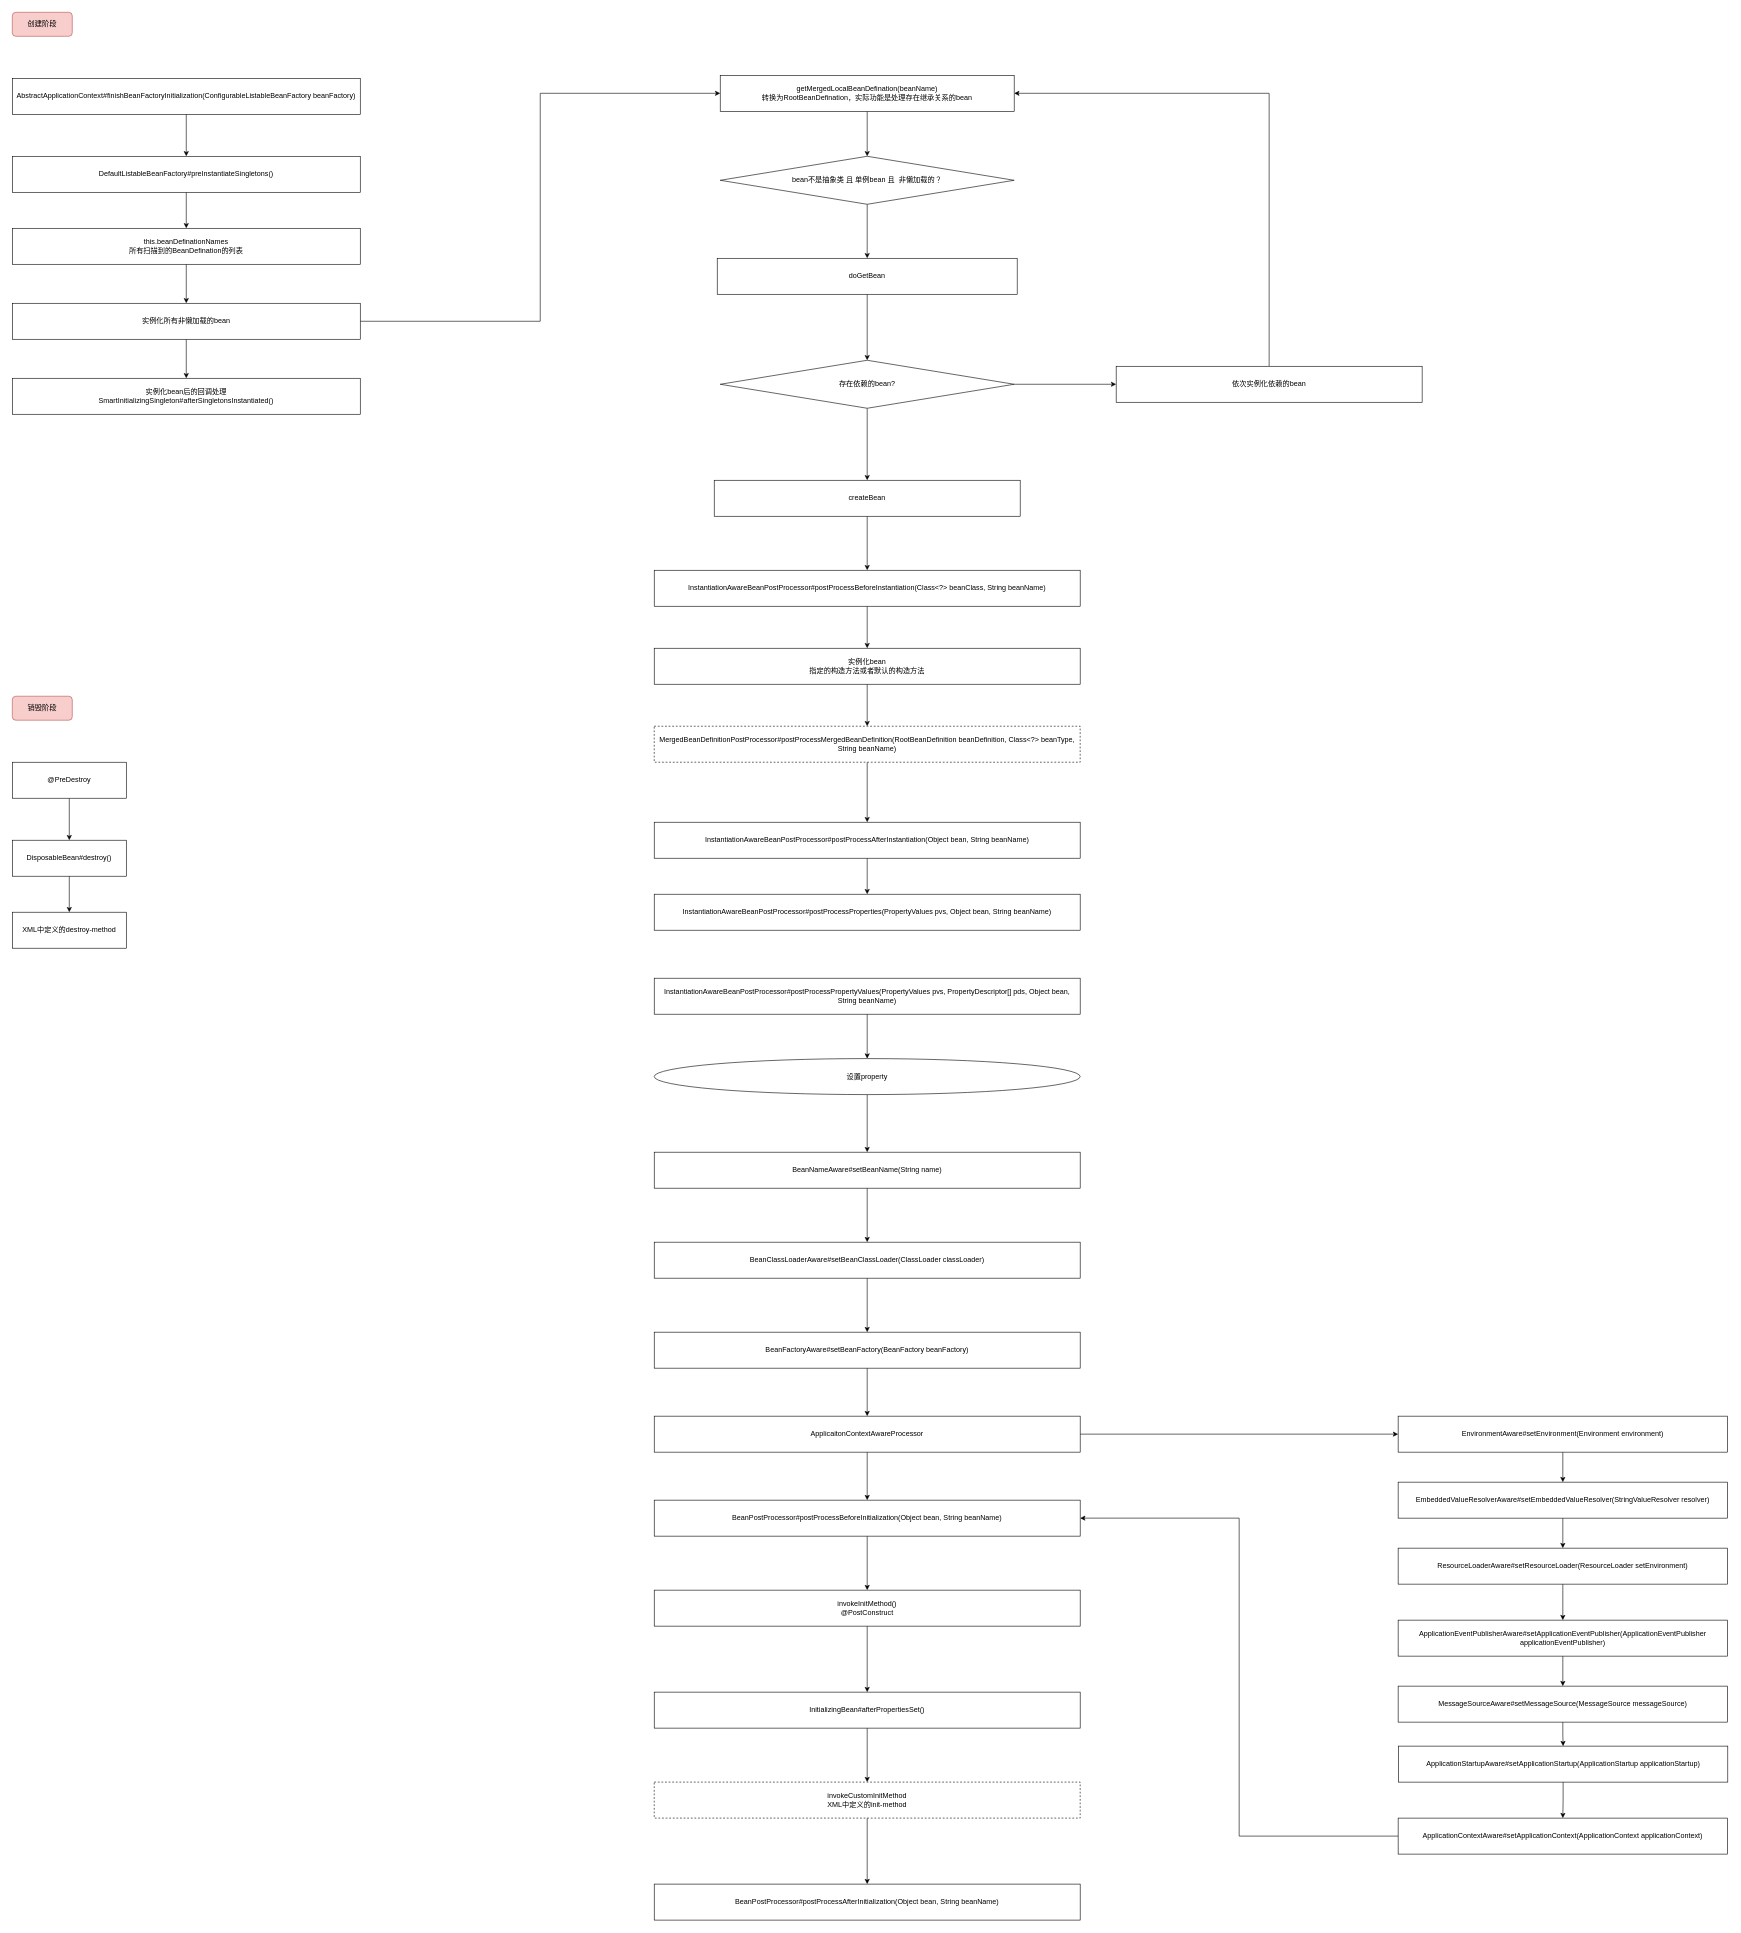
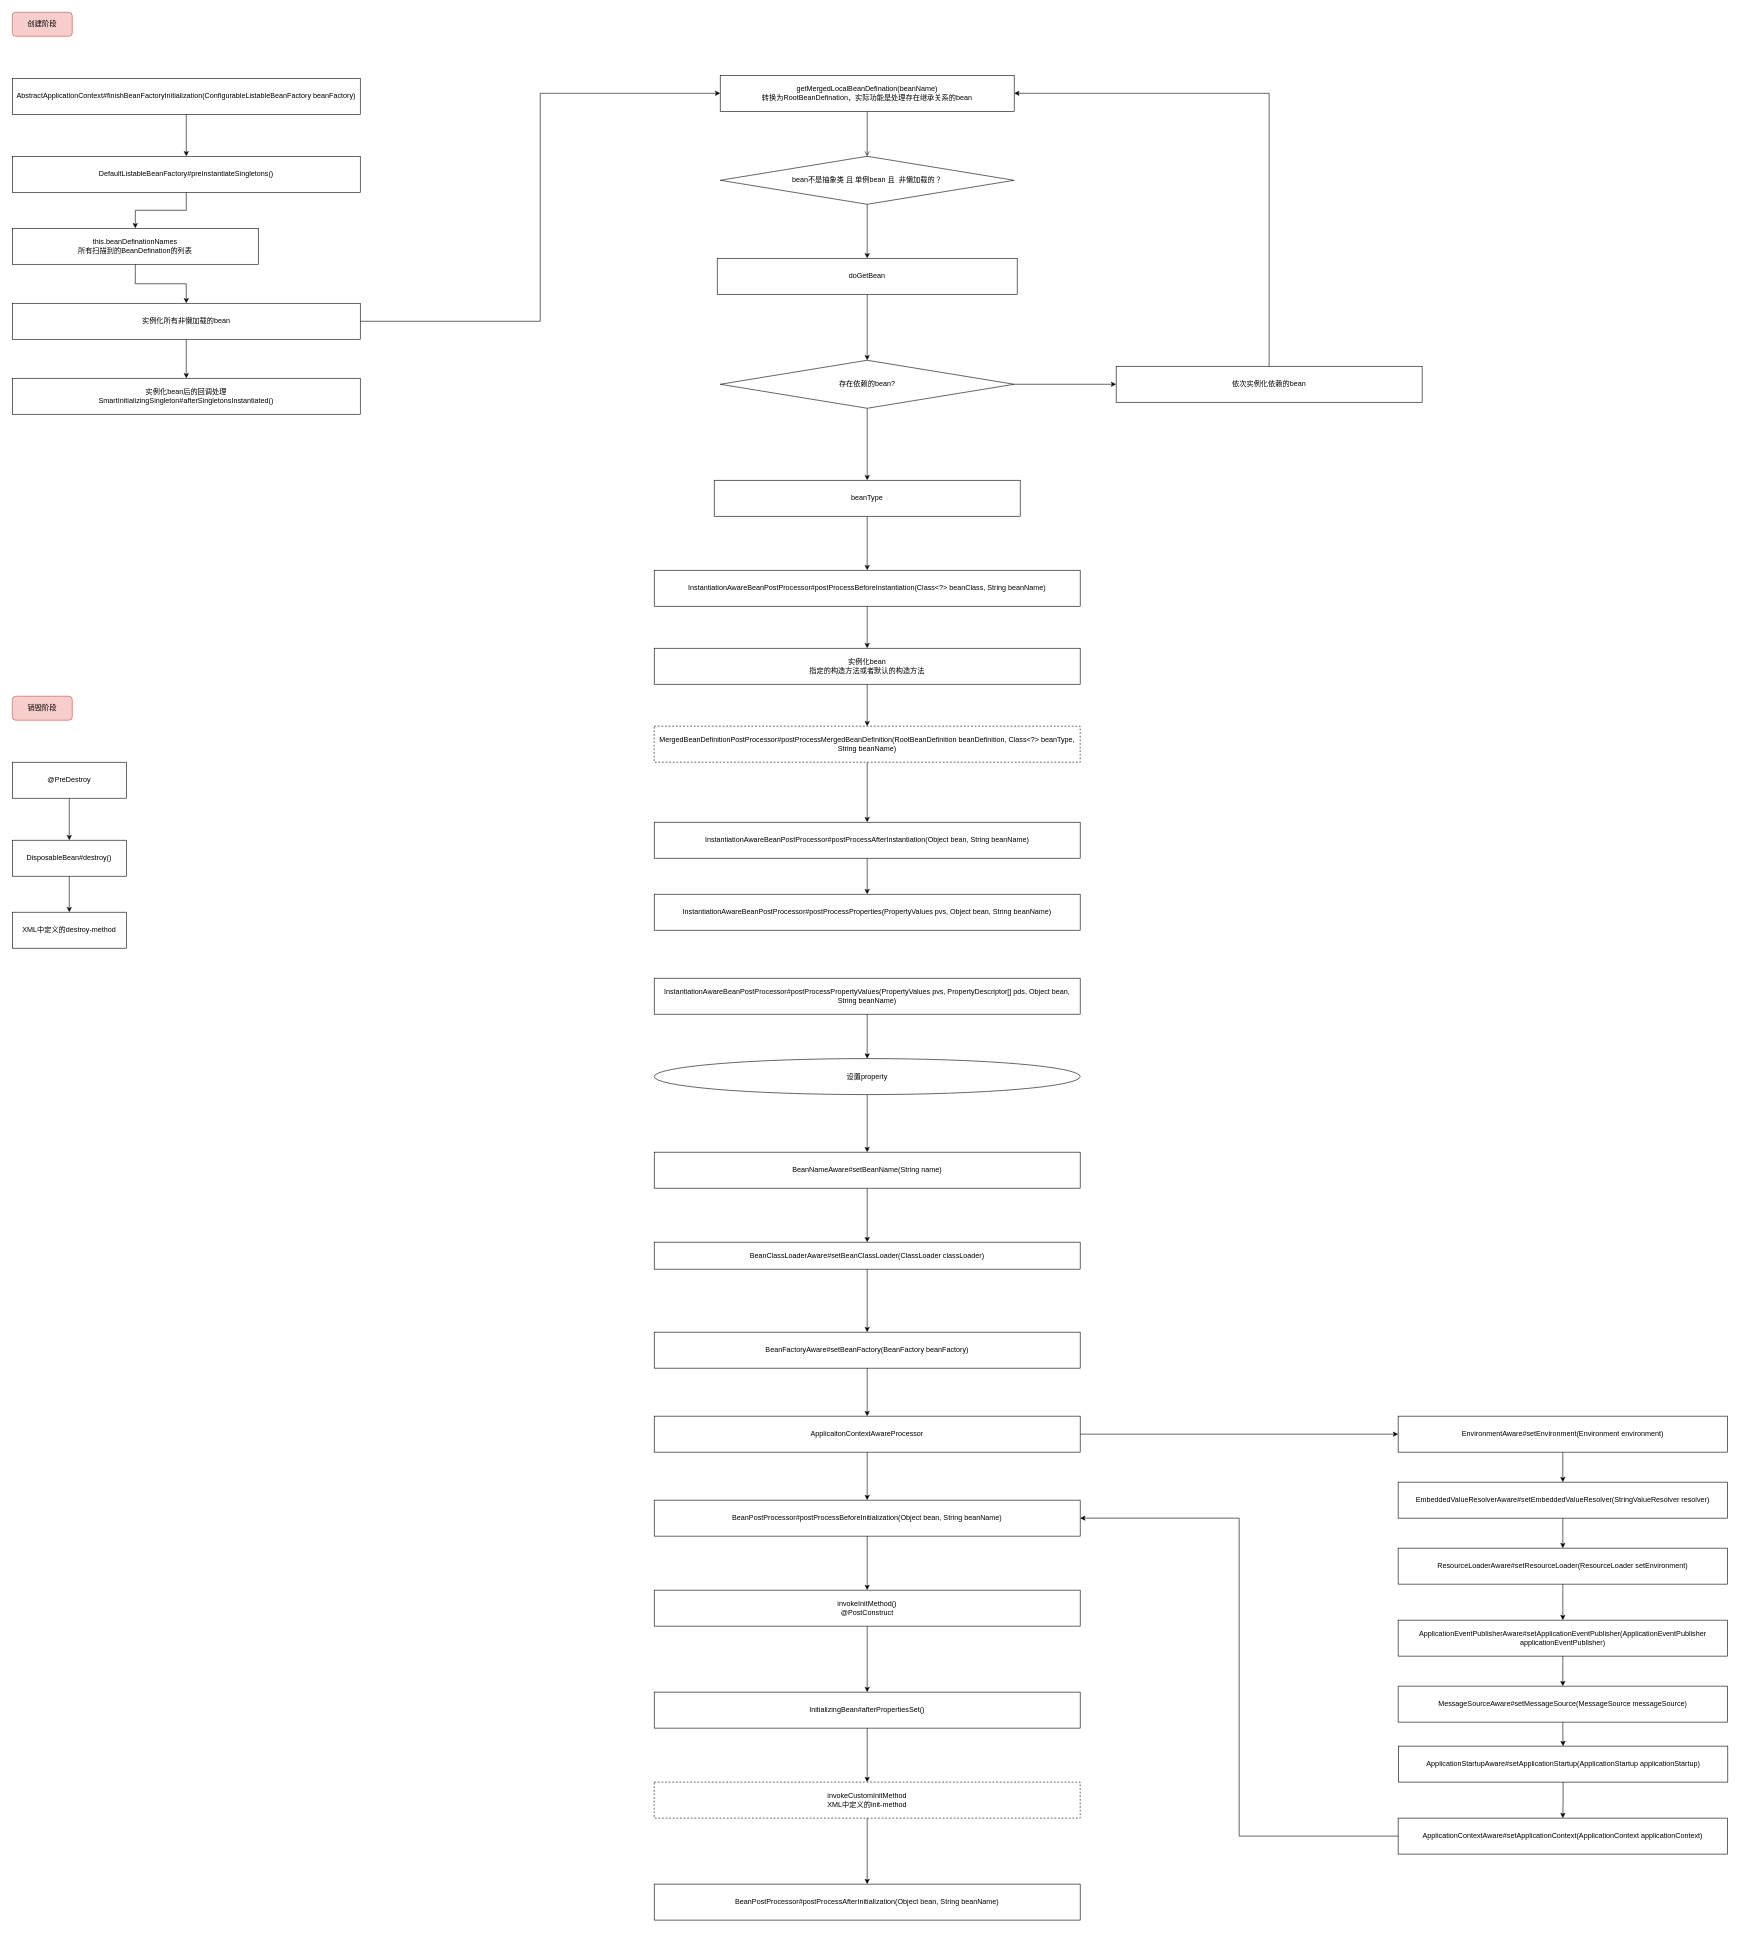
- <mxCell id="13" value="" style="edgeStyle=orthogonalEdgeStyle;rounded=0;orthogonalLoop=1;jettySize=auto;html=1;" edge="1" parent="1" source="14" target="16"><mxGeometry relative="1" as="geometry" /></mxCell>
+ <mxCell id="13" value="" style="edgeStyle=orthogonalEdgeStyle;rounded=0;orthogonalLoop=1;jettySize=auto;html=1;endArrow=open;" edge="1" parent="1" source="14" target="16"><mxGeometry relative="1" as="geometry" /></mxCell>
- <mxCell id="8" value="this.beanDefinationNames&lt;br&gt;所有扫描到的BeanDefination的列表" style="rounded=0;whiteSpace=wrap;html=1;" vertex="1" parent="1"><mxGeometry x="20" y="380" width="580" height="60" as="geometry" /></mxCell>
+ <mxCell id="8" value="this.beanDefinationNames&lt;br&gt;所有扫描到的BeanDefination的列表" style="rounded=0;whiteSpace=wrap;html=1;" vertex="1" parent="1"><mxGeometry x="20" y="380" width="410" height="60" as="geometry" /></mxCell>
- <mxCell id="23" value="createBean" style="rounded=0;whiteSpace=wrap;html=1;" vertex="1" parent="1"><mxGeometry x="1190" y="800" width="510" height="60" as="geometry" /></mxCell>
+ <mxCell id="23" value="beanType" style="rounded=0;whiteSpace=wrap;html=1;" vertex="1" parent="1"><mxGeometry x="1190" y="800" width="510" height="60" as="geometry" /></mxCell>
- <mxCell id="46" value="BeanClassLoaderAware#setBeanClassLoader(ClassLoader classLoader)" style="rounded=0;whiteSpace=wrap;html=1;" vertex="1" parent="1"><mxGeometry x="1090" y="2070" width="710" height="60" as="geometry" /></mxCell>
+ <mxCell id="46" value="BeanClassLoaderAware#setBeanClassLoader(ClassLoader classLoader)" style="rounded=0;whiteSpace=wrap;html=1;" vertex="1" parent="1"><mxGeometry x="1090" y="2070" width="710" height="45" as="geometry" /></mxCell>
